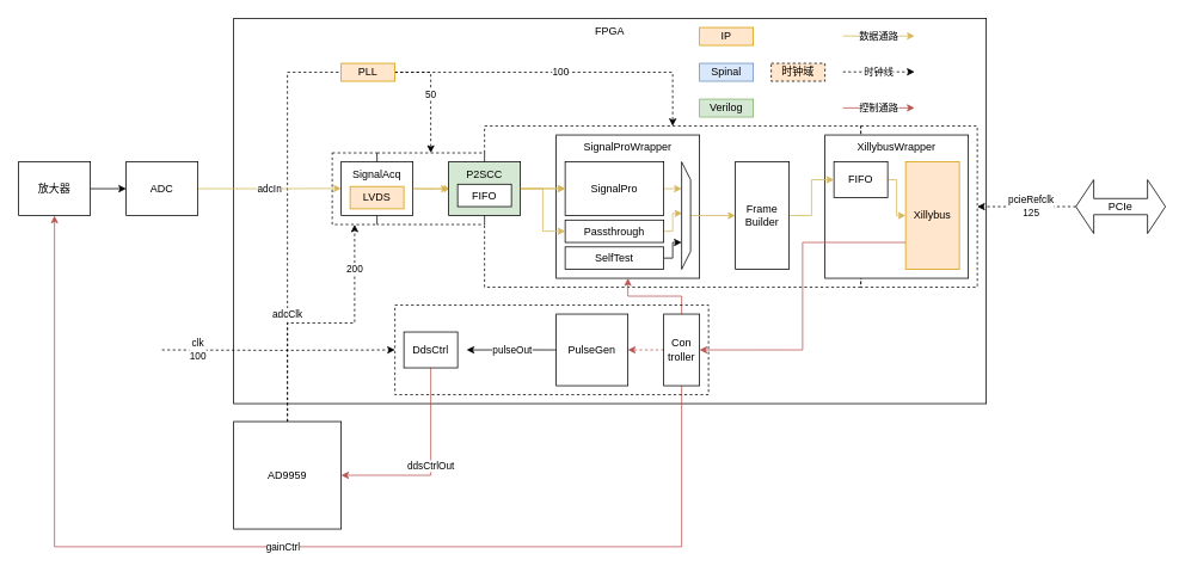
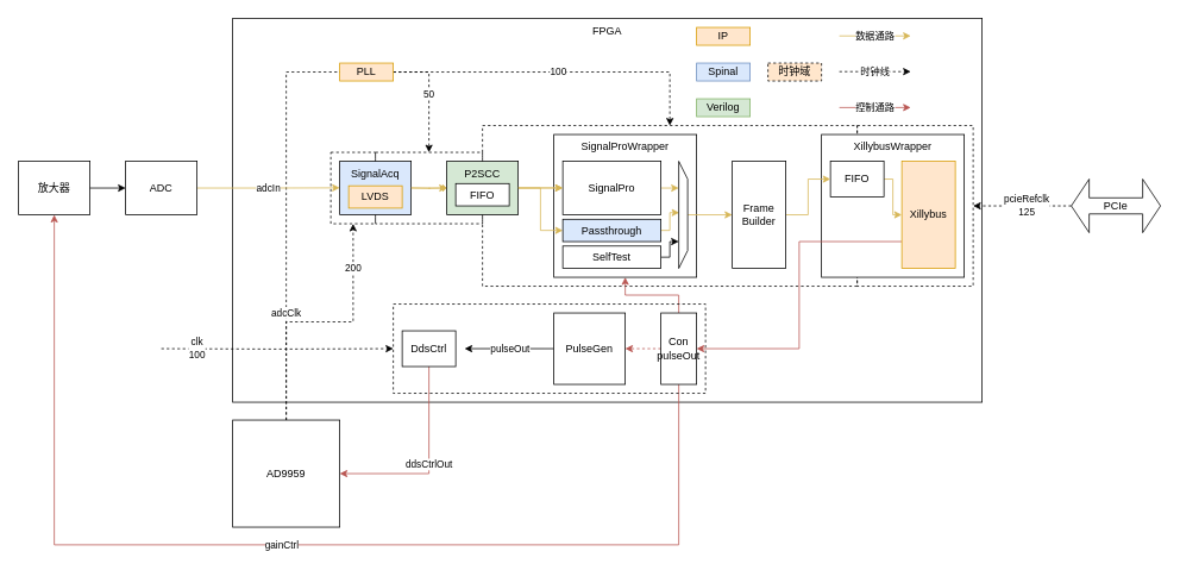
- <mxCell id="21" value="SignalAcq" style="rounded=0;whiteSpace=wrap;html=1;verticalAlign=top;" parent="1" vertex="1"><mxGeometry x="380" y="180.22" width="80" height="60" as="geometry" /></mxCell>
+ <mxCell id="21" value="SignalAcq" style="rounded=0;whiteSpace=wrap;html=1;verticalAlign=top;fillColor=#dae8fc;" parent="1" vertex="1"><mxGeometry x="380" y="180.22" width="80" height="60" as="geometry" /></mxCell>
- <mxCell id="26" value="Passthrough" style="whiteSpace=wrap;html=1;" parent="1" vertex="1"><mxGeometry x="630" y="245.22" width="110" height="25" as="geometry" /></mxCell>
+ <mxCell id="26" value="Passthrough" style="whiteSpace=wrap;html=1;fillColor=#dae8fc;" parent="1" vertex="1"><mxGeometry x="630" y="245.22" width="110" height="25" as="geometry" /></mxCell>
- <mxCell id="18" value="Con&lt;br&gt;troller" style="rounded=0;whiteSpace=wrap;html=1;verticalAlign=middle;" parent="1" vertex="1"><mxGeometry x="740" y="350.22" width="40" height="80" as="geometry" /></mxCell>
+ <mxCell id="18" value="Con&lt;br&gt;pulseOut" style="rounded=0;whiteSpace=wrap;html=1;verticalAlign=middle;" parent="1" vertex="1"><mxGeometry x="740" y="350.22" width="40" height="80" as="geometry" /></mxCell>
